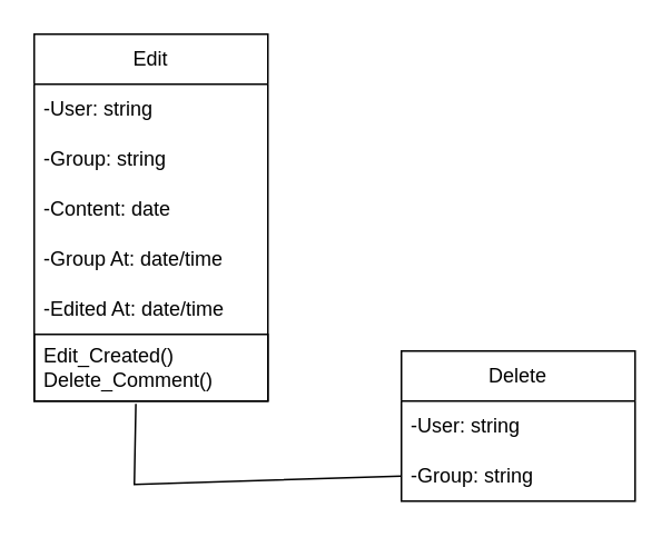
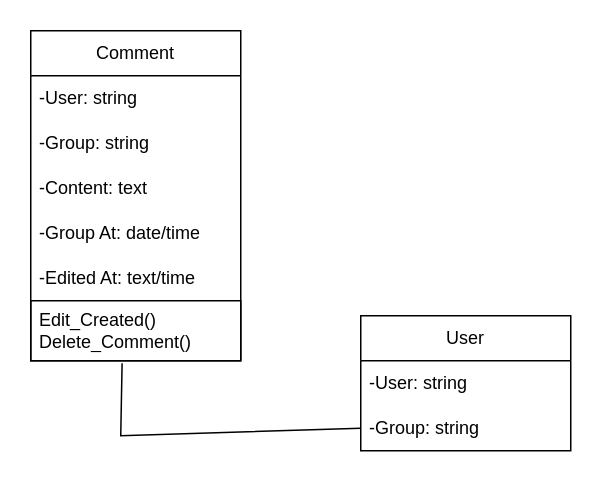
- <mxCell id="2" value="Edit" style="swimlane;fontStyle=0;childLayout=stackLayout;horizontal=1;startSize=30;horizontalStack=0;resizeParent=1;resizeParentMax=0;resizeLast=0;collapsible=1;marginBottom=0;whiteSpace=wrap;html=1;strokeColor=default;" vertex="1" parent="1"><mxGeometry x="20" y="20" width="140" height="220" as="geometry" /></mxCell>
+ <mxCell id="2" value="Comment" style="swimlane;fontStyle=0;childLayout=stackLayout;horizontal=1;startSize=30;horizontalStack=0;resizeParent=1;resizeParentMax=0;resizeLast=0;collapsible=1;marginBottom=0;whiteSpace=wrap;html=1;strokeColor=default;" vertex="1" parent="1"><mxGeometry x="20" y="20" width="140" height="220" as="geometry" /></mxCell>
- <mxCell id="5" value="-Content: date" style="text;strokeColor=none;fillColor=none;align=left;verticalAlign=middle;spacingLeft=4;spacingRight=4;overflow=hidden;points=[[0,0.5],[1,0.5]];portConstraint=eastwest;rotatable=0;whiteSpace=wrap;html=1;" vertex="1" parent="2"><mxGeometry y="90" width="140" height="30" as="geometry" /></mxCell>
+ <mxCell id="5" value="-Content: text" style="text;strokeColor=none;fillColor=none;align=left;verticalAlign=middle;spacingLeft=4;spacingRight=4;overflow=hidden;points=[[0,0.5],[1,0.5]];portConstraint=eastwest;rotatable=0;whiteSpace=wrap;html=1;" vertex="1" parent="2"><mxGeometry y="90" width="140" height="30" as="geometry" /></mxCell>
- <mxCell id="7" value="-Edited At: date/time" style="text;strokeColor=none;fillColor=none;align=left;verticalAlign=middle;spacingLeft=4;spacingRight=4;overflow=hidden;points=[[0,0.5],[1,0.5]];portConstraint=eastwest;rotatable=0;whiteSpace=wrap;html=1;" vertex="1" parent="2"><mxGeometry y="150" width="140" height="30" as="geometry" /></mxCell>
+ <mxCell id="7" value="-Edited At: text/time" style="text;strokeColor=none;fillColor=none;align=left;verticalAlign=middle;spacingLeft=4;spacingRight=4;overflow=hidden;points=[[0,0.5],[1,0.5]];portConstraint=eastwest;rotatable=0;whiteSpace=wrap;html=1;" vertex="1" parent="2"><mxGeometry y="150" width="140" height="30" as="geometry" /></mxCell>
- <mxCell id="9" value="Delete" style="swimlane;fontStyle=0;childLayout=stackLayout;horizontal=1;startSize=30;horizontalStack=0;resizeParent=1;resizeParentMax=0;resizeLast=0;collapsible=1;marginBottom=0;whiteSpace=wrap;html=1;" vertex="1" parent="1"><mxGeometry x="240" y="210" width="140" height="90" as="geometry" /></mxCell>
+ <mxCell id="9" value="User" style="swimlane;fontStyle=0;childLayout=stackLayout;horizontal=1;startSize=30;horizontalStack=0;resizeParent=1;resizeParentMax=0;resizeLast=0;collapsible=1;marginBottom=0;whiteSpace=wrap;html=1;" vertex="1" parent="1"><mxGeometry x="240" y="210" width="140" height="90" as="geometry" /></mxCell>
